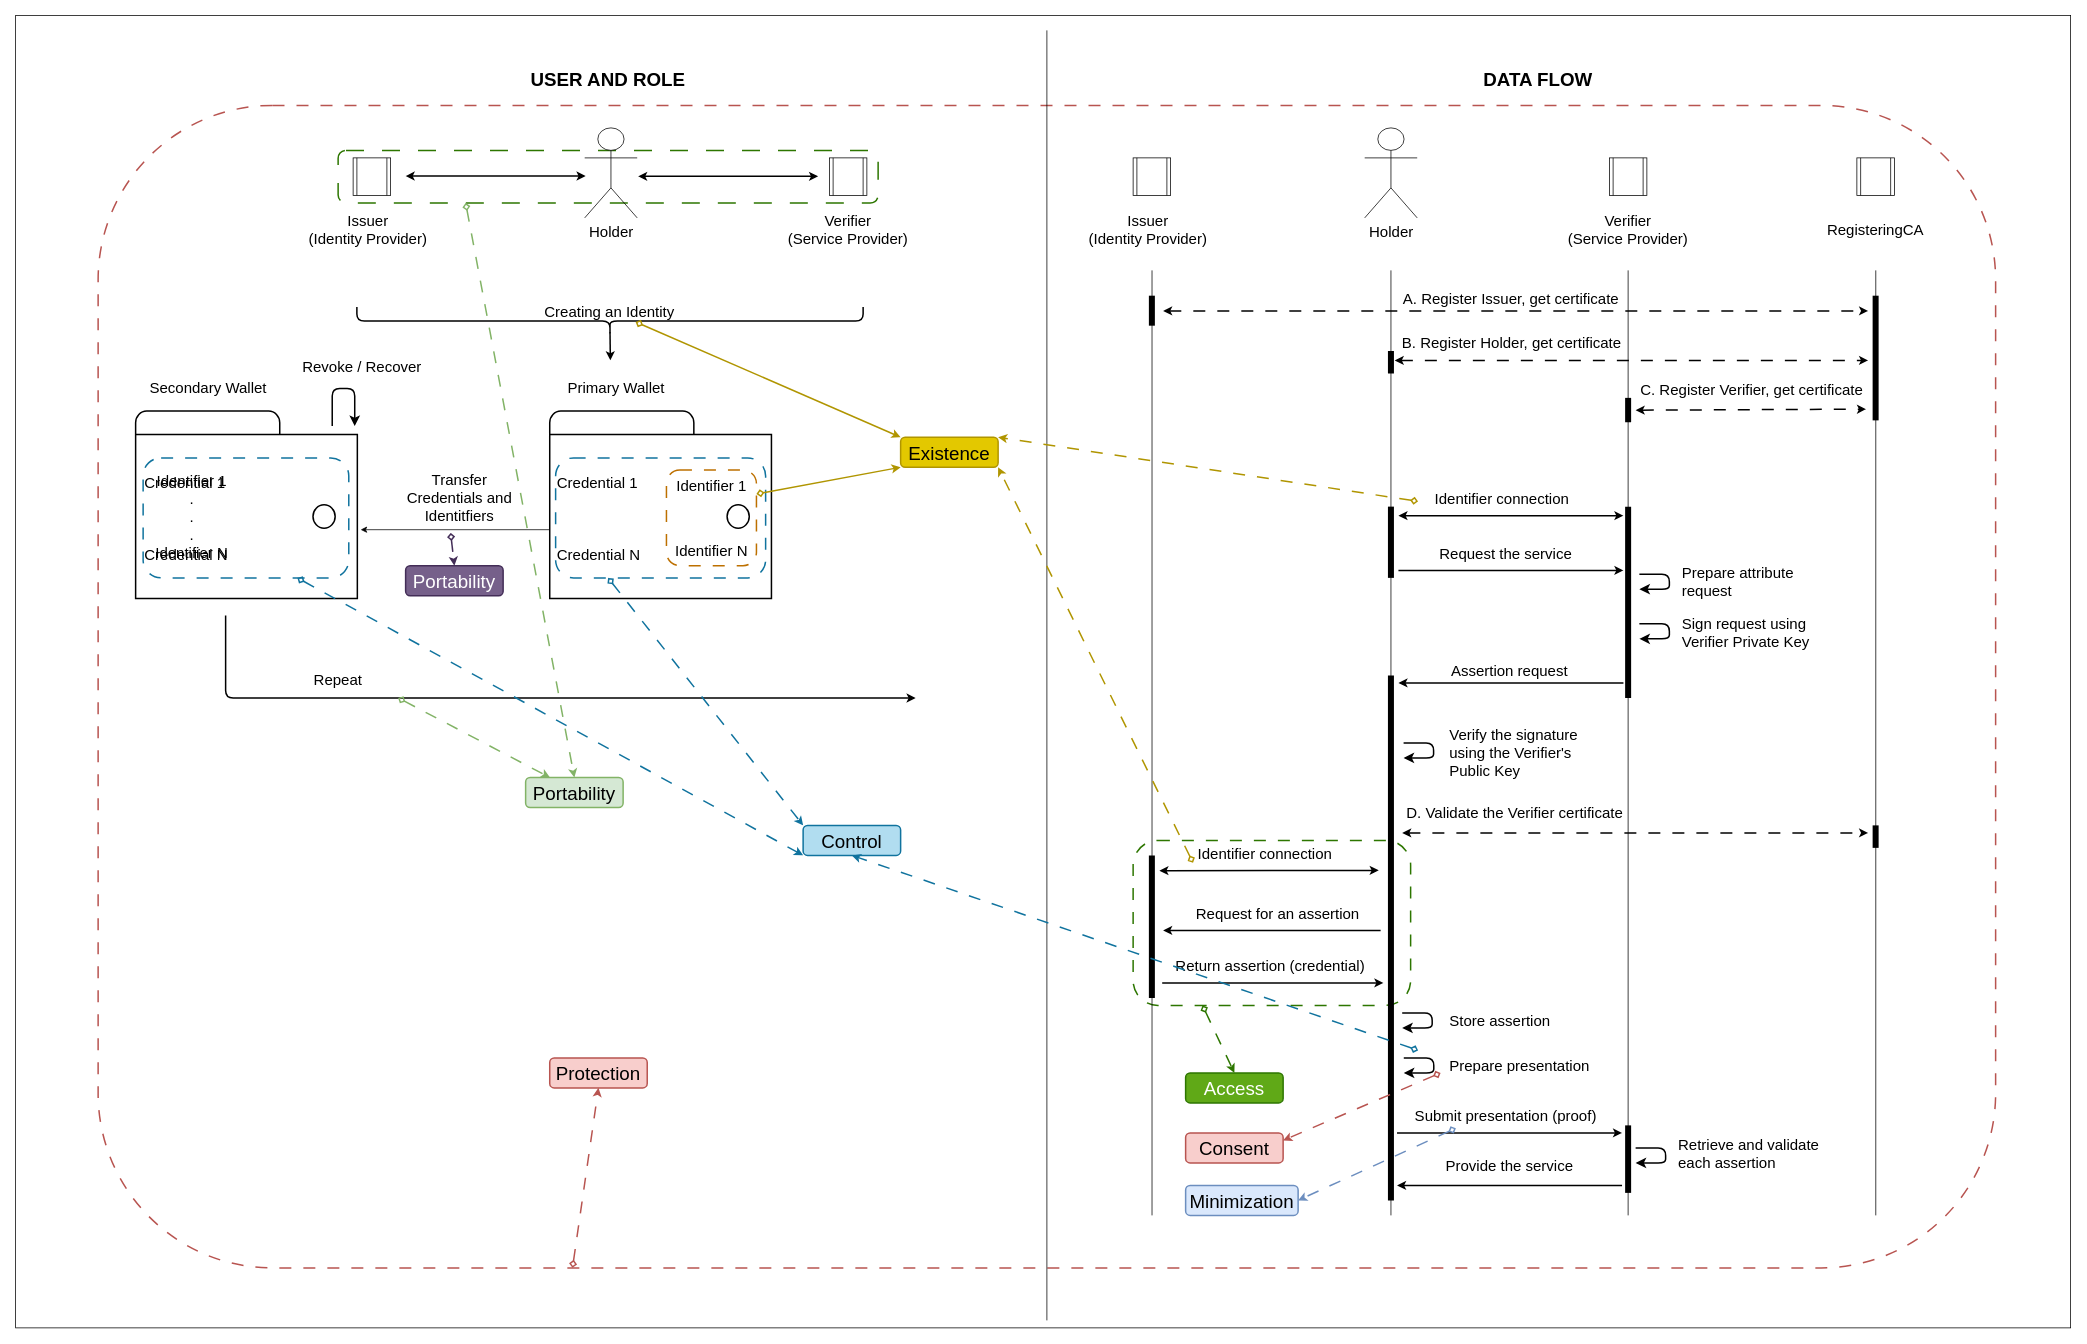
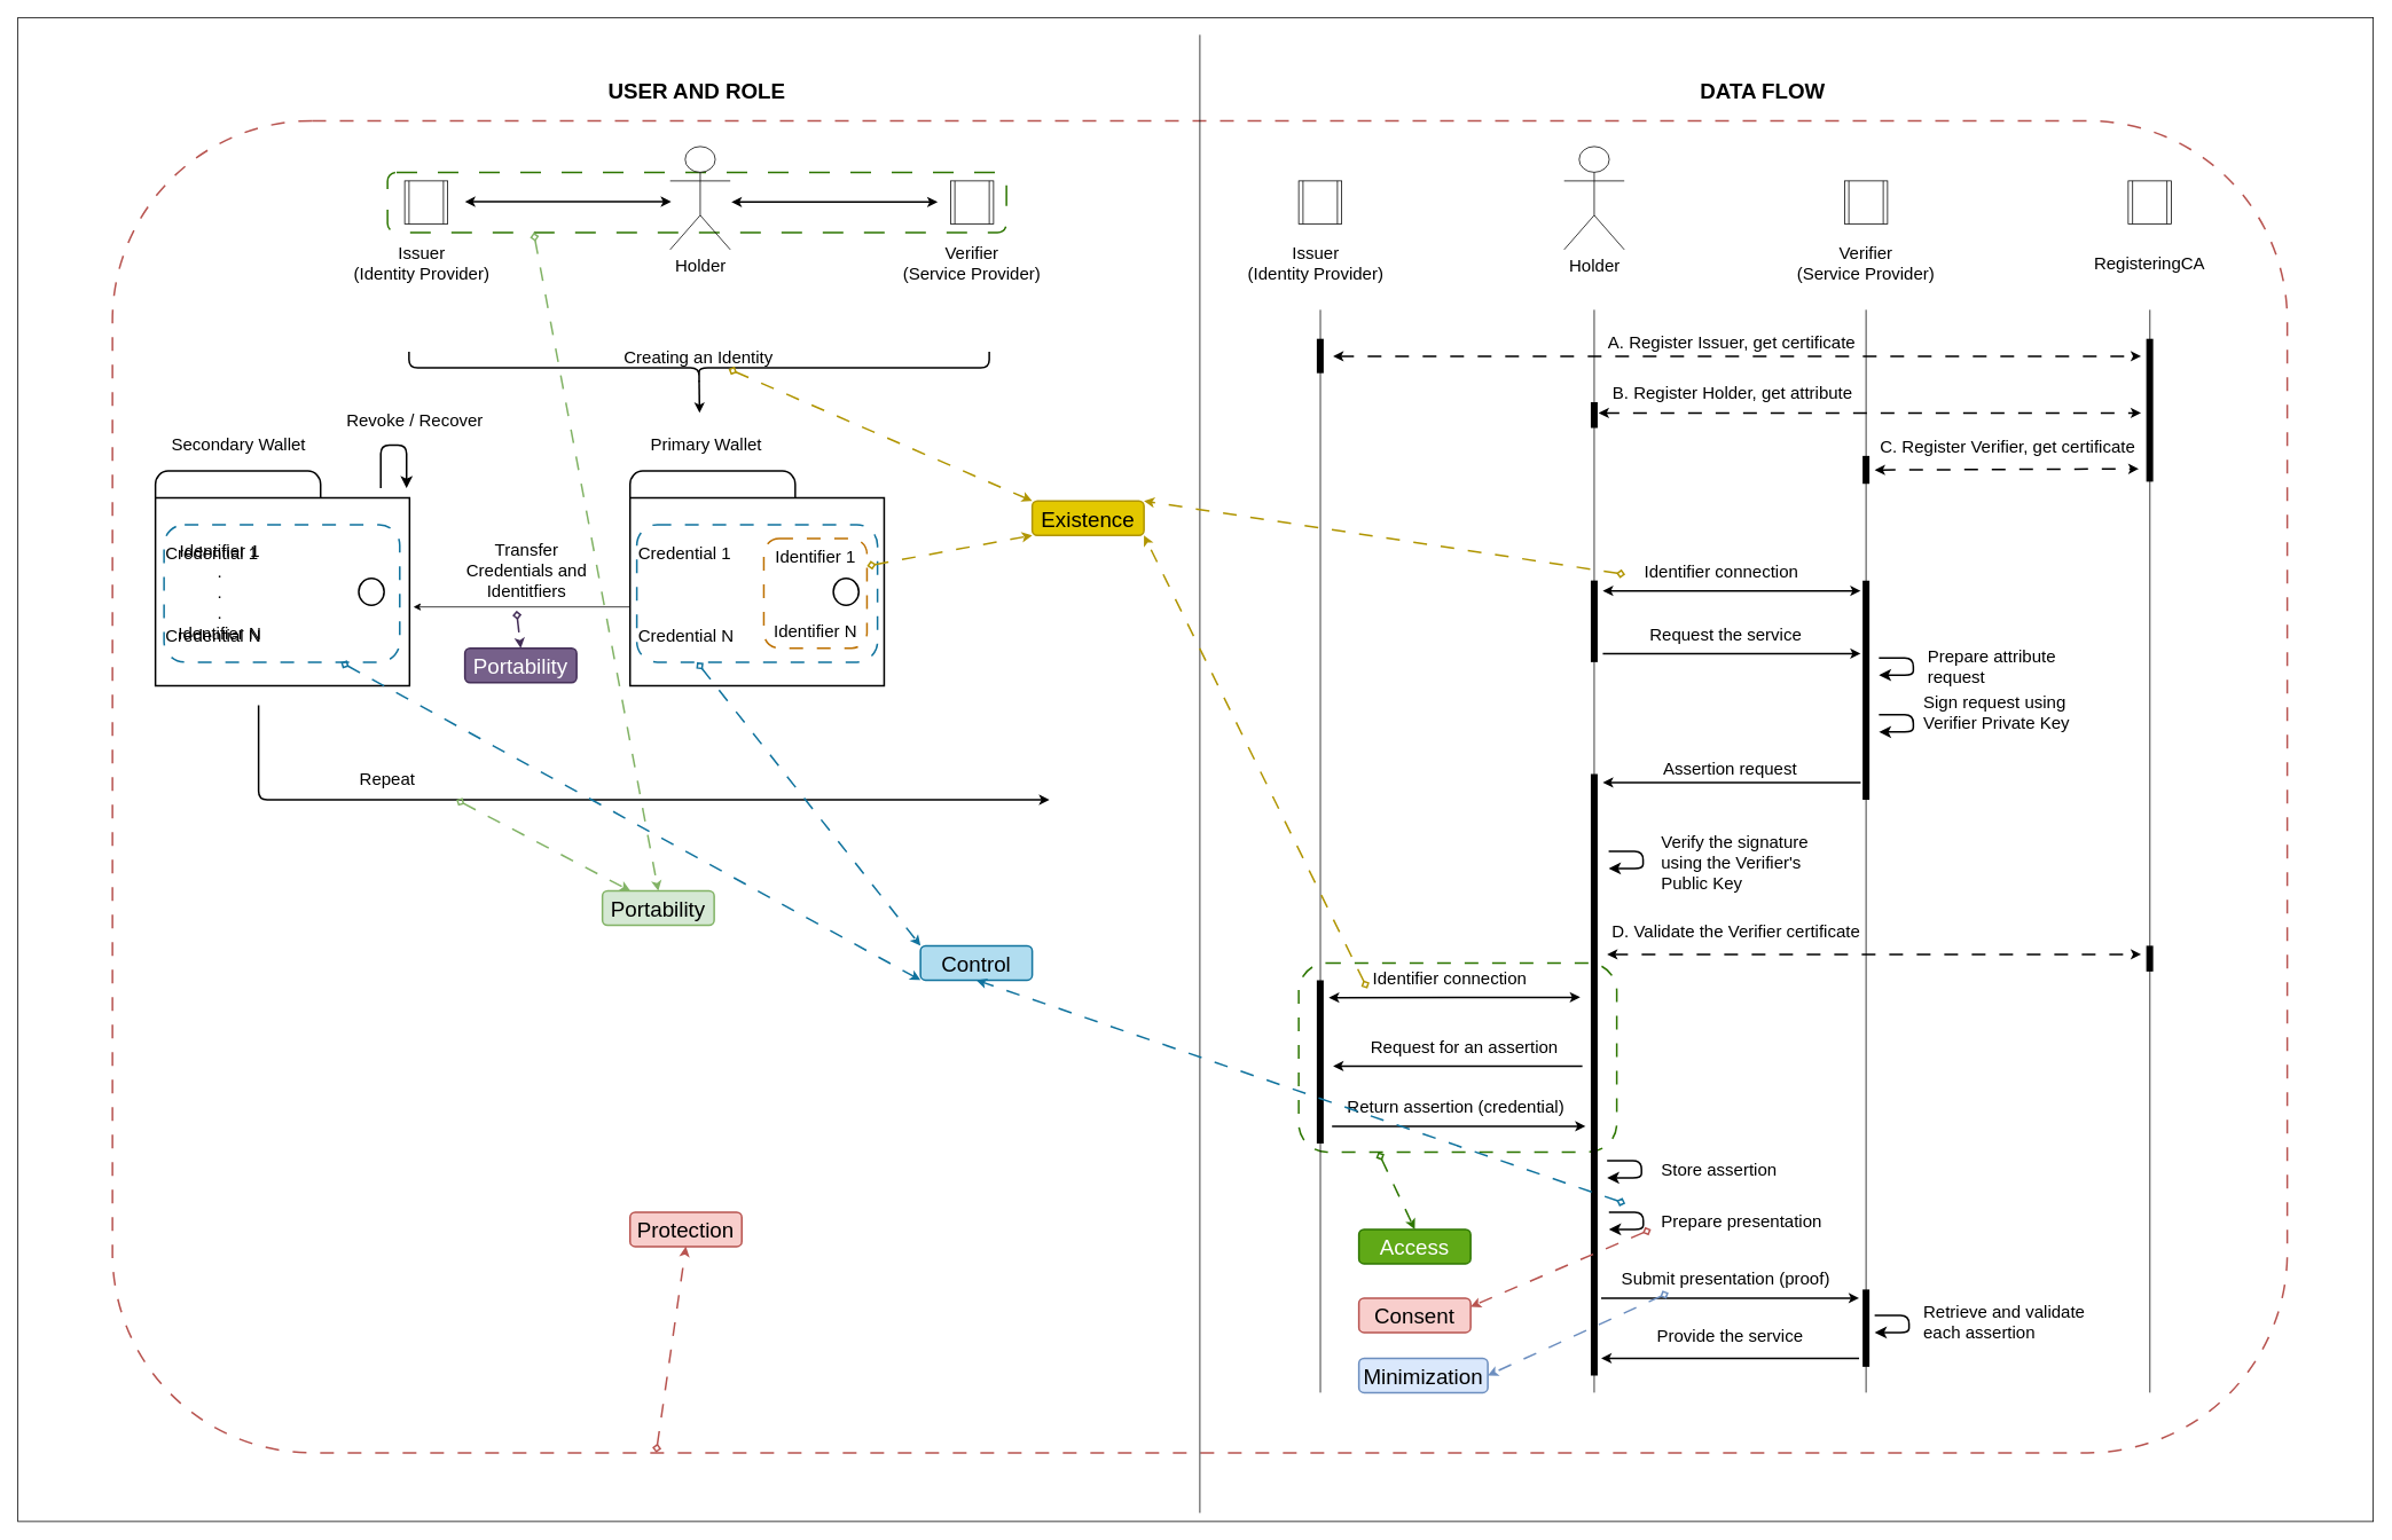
- <mxCell id="72" value="&lt;font style=&quot;font-size: 20px;&quot;&gt;B. Register Holder, get certificate&lt;br&gt;&lt;/font&gt;" style="text;html=1;align=center;verticalAlign=middle;whiteSpace=wrap;rounded=0;" parent="1" vertex="1"><mxGeometry x="1865" y="438.75" width="300" height="33.75" as="geometry" /></mxCell>
+ <mxCell id="72" value="&lt;font style=&quot;font-size: 20px;&quot;&gt;B. Register Holder, get attribute&lt;br&gt;&lt;/font&gt;" style="text;html=1;align=center;verticalAlign=middle;whiteSpace=wrap;rounded=0;" parent="1" vertex="1"><mxGeometry x="1865" y="438.75" width="300" height="33.75" as="geometry" /></mxCell>
- <mxCell id="90" value="" style="endArrow=classic;html=1;rounded=0;entryX=0;entryY=0;entryDx=0;entryDy=0;fillColor=#e3c800;strokeColor=#B09500;strokeWidth=2;startArrow=diamond;startFill=0;dashed=0;dashPattern=8 8;" parent="1" source="64" target="89" edge="1"><mxGeometry width="50" height="50" relative="1" as="geometry"><mxPoint x="1170" y="620" as="sourcePoint" /><mxPoint x="1220" y="570" as="targetPoint" /></mxGeometry></mxCell>
+ <mxCell id="90" value="" style="endArrow=classic;html=1;rounded=0;entryX=0;entryY=0;entryDx=0;entryDy=0;fillColor=#e3c800;strokeColor=#B09500;strokeWidth=2;startArrow=diamond;startFill=0;dashed=1;dashPattern=8 8;" parent="1" source="64" target="89" edge="1"><mxGeometry width="50" height="50" relative="1" as="geometry"><mxPoint x="1170" y="620" as="sourcePoint" /><mxPoint x="1220" y="570" as="targetPoint" /></mxGeometry></mxCell>
- <mxCell id="91" value="" style="endArrow=classic;html=1;rounded=0;entryX=0;entryY=1;entryDx=0;entryDy=0;fillColor=#e3c800;strokeColor=#B09500;strokeWidth=2;startArrow=diamond;startFill=0;exitX=1;exitY=0.25;exitDx=0;exitDy=0;dashed=0;dashPattern=8 8;" parent="1" source="21" target="89" edge="1"><mxGeometry width="50" height="50" relative="1" as="geometry"><mxPoint x="1090" y="697.37" as="sourcePoint" /><mxPoint x="1473" y="851.37" as="targetPoint" /></mxGeometry></mxCell>
+ <mxCell id="91" value="" style="endArrow=classic;html=1;rounded=0;entryX=0;entryY=1;entryDx=0;entryDy=0;fillColor=#e3c800;strokeColor=#B09500;strokeWidth=2;startArrow=diamond;startFill=0;exitX=1;exitY=0.25;exitDx=0;exitDy=0;dashed=1;dashPattern=8 8;" parent="1" source="21" target="89" edge="1"><mxGeometry width="50" height="50" relative="1" as="geometry"><mxPoint x="1090" y="697.37" as="sourcePoint" /><mxPoint x="1473" y="851.37" as="targetPoint" /></mxGeometry></mxCell>
- <mxCell id="77" value="&lt;font style=&quot;font-size: 20px;&quot;&gt;Sign request using Verifier Private Key&lt;font&gt;&lt;br&gt;&lt;/font&gt;&lt;/font&gt;" style="text;html=1;align=left;verticalAlign=middle;whiteSpace=wrap;rounded=0;" parent="1" vertex="1"><mxGeometry x="2240" y="820" width="200" height="46.25" as="geometry" /></mxCell>
+ <mxCell id="77" value="&lt;font style=&quot;font-size: 20px;&quot;&gt;Sign request using Verifier Private Key&lt;font&gt;&lt;br&gt;&lt;/font&gt;&lt;/font&gt;" style="text;html=1;align=left;verticalAlign=middle;whiteSpace=wrap;rounded=0;" parent="1" vertex="1"><mxGeometry x="2235" y="805" width="200" height="46.25" as="geometry" /></mxCell>
